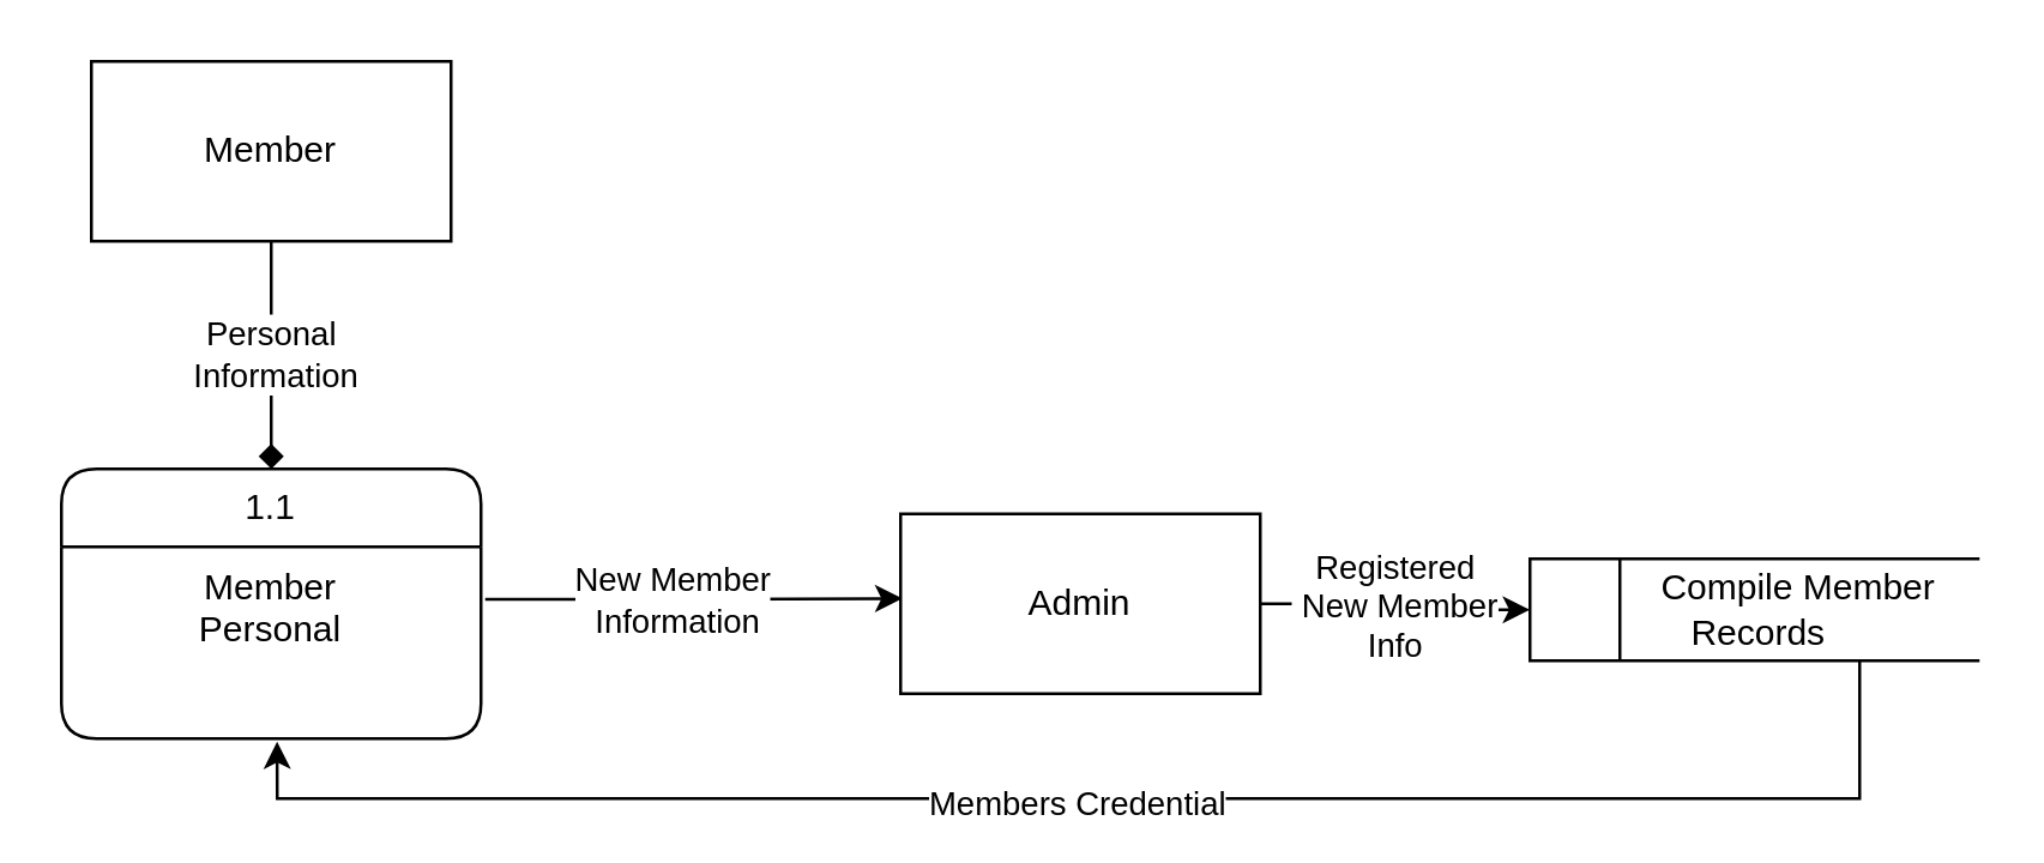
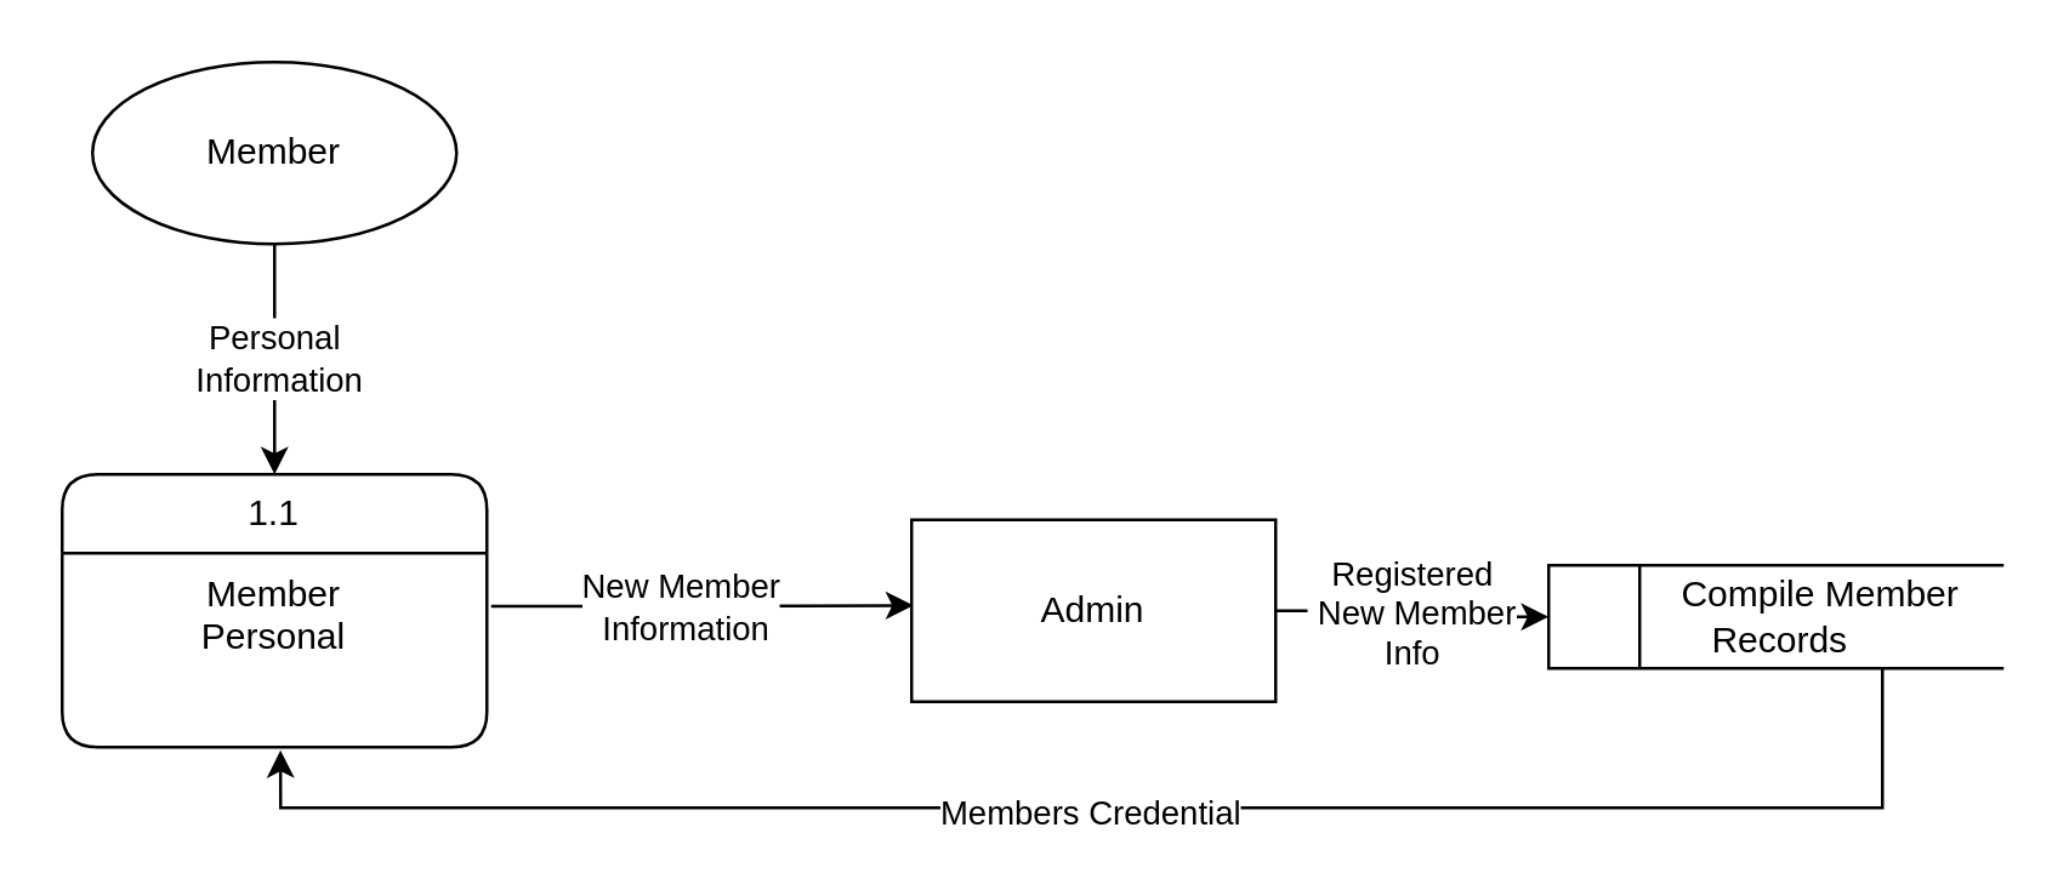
- <mxCell id="3" value="Member " style="rounded=0;whiteSpace=wrap;html=1;" parent="1" vertex="1"><mxGeometry x="30" y="20" width="120" height="60" as="geometry" /></mxCell>
+ <mxCell id="3" value="Member " style="ellipse;whiteSpace=wrap;html=1;" parent="1" vertex="1"><mxGeometry x="30" y="20" width="120" height="60" as="geometry" /></mxCell>
- <mxCell id="2" value="&lt;div&gt;Personal&lt;/div&gt;&lt;div&gt;&amp;nbsp;Information&lt;/div&gt;" style="edgeStyle=orthogonalEdgeStyle;rounded=0;orthogonalLoop=1;jettySize=auto;html=1;exitX=0.5;exitY=1;exitDx=0;exitDy=0;entryX=0.5;entryY=0;entryDx=0;entryDy=0;endArrow=diamond;" parent="1" source="3" target="4" edge="1"><mxGeometry relative="1" as="geometry" /></mxCell>
+ <mxCell id="2" value="&lt;div&gt;Personal&lt;/div&gt;&lt;div&gt;&amp;nbsp;Information&lt;/div&gt;" style="edgeStyle=orthogonalEdgeStyle;rounded=0;orthogonalLoop=1;jettySize=auto;html=1;exitX=0.5;exitY=1;exitDx=0;exitDy=0;entryX=0.5;entryY=0;entryDx=0;entryDy=0;" parent="1" source="3" target="4" edge="1"><mxGeometry relative="1" as="geometry" /></mxCell>
